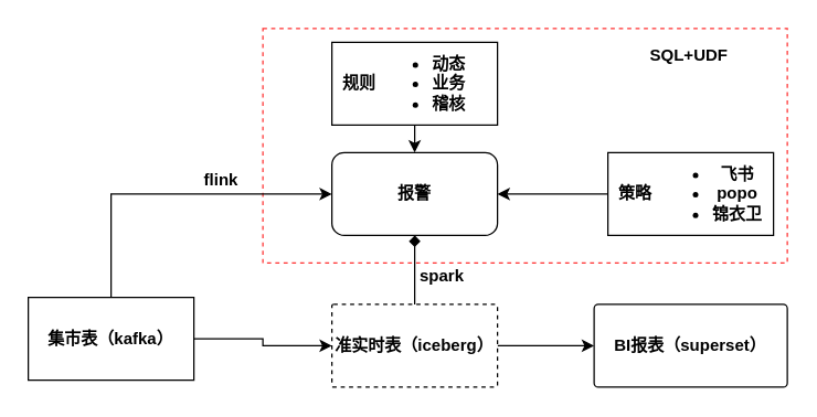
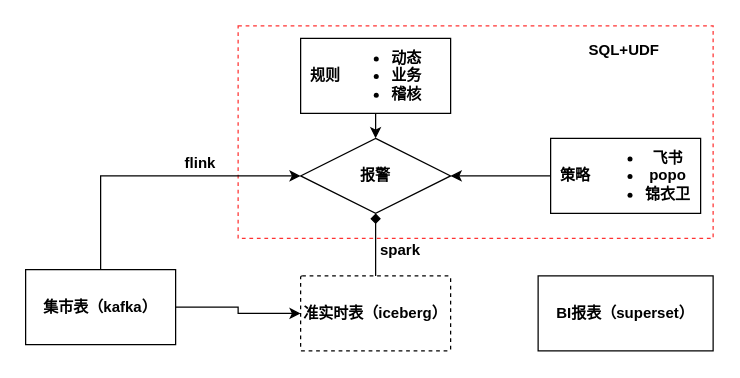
- <mxCell id="12" value="报警" style="rounded=1;whiteSpace=wrap;html=1;fontStyle=1" vertex="1" parent="1"><mxGeometry x="240" y="110" width="120" height="60" as="geometry" /></mxCell>
+ <mxCell id="12" value="报警" style="rhombus;whiteSpace=wrap;html=1;fontStyle=1;" vertex="1" parent="1"><mxGeometry x="240" y="110" width="120" height="60" as="geometry" /></mxCell>
- <mxCell id="8" style="edgeStyle=orthogonalEdgeStyle;rounded=0;orthogonalLoop=1;jettySize=auto;html=1;exitX=1;exitY=0.5;exitDx=0;exitDy=0;entryX=0;entryY=0.5;entryDx=0;entryDy=0;fontStyle=1" edge="1" parent="1" source="10" target="11"><mxGeometry relative="1" as="geometry" /></mxCell>
- <mxCell id="11" value="BI报表（superset）" style="rounded=1;whiteSpace=wrap;html=1;fontStyle=1;arcSize=5;" vertex="1" parent="1"><mxGeometry x="430" y="220" width="140" height="60" as="geometry" /></mxCell>
+ <mxCell id="11" value="BI报表（superset）" style="whiteSpace=wrap;html=1;fontStyle=1;arcSize=5;rounded=0;" vertex="1" parent="1"><mxGeometry x="430" y="220" width="140" height="60" as="geometry" /></mxCell>
